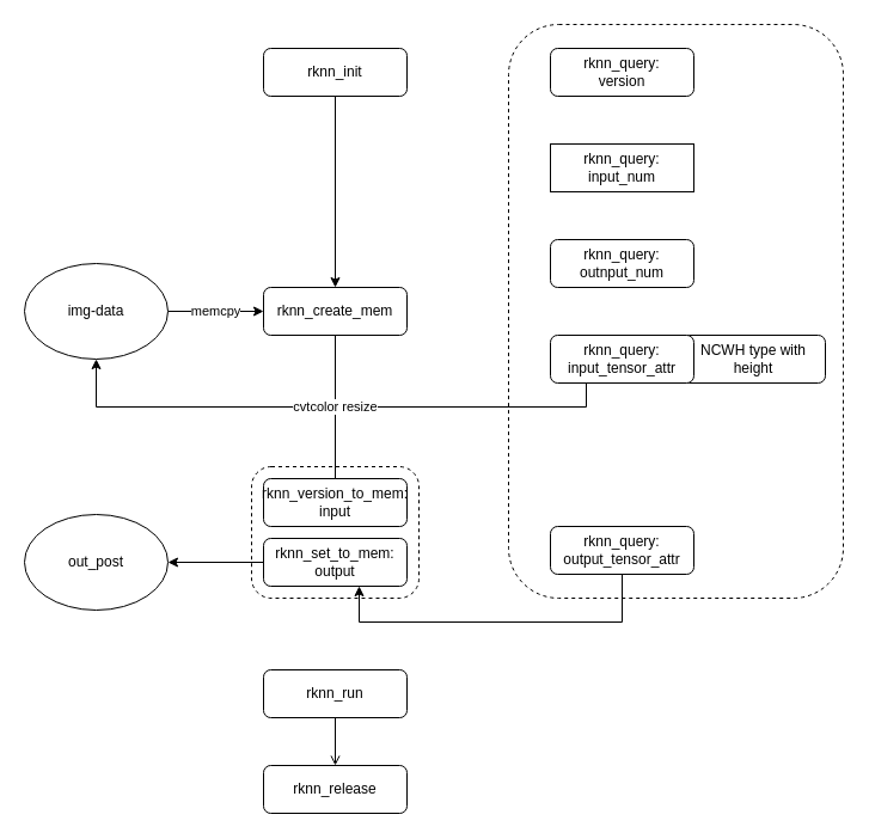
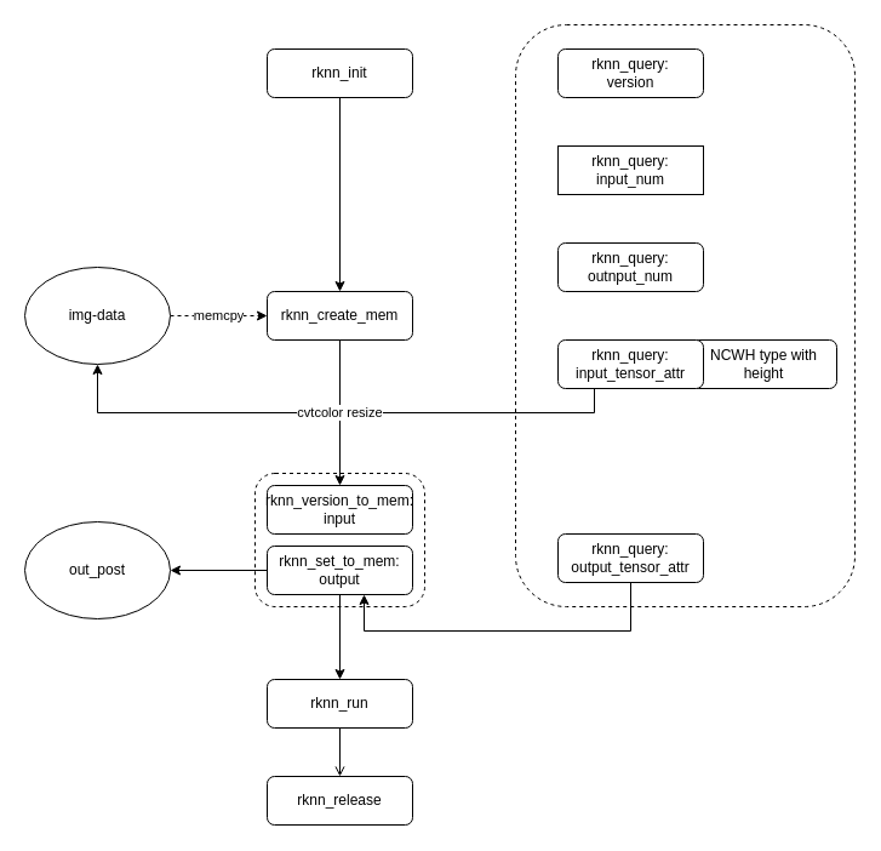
- <mxCell id="10" value="&lt;span style=&quot;color: rgb(0, 0, 0); font-family: Helvetica; font-size: 11px; font-style: normal; font-variant-ligatures: normal; font-variant-caps: normal; font-weight: 400; letter-spacing: normal; orphans: 2; text-align: center; text-indent: 0px; text-transform: none; widows: 2; word-spacing: 0px; -webkit-text-stroke-width: 0px; background-color: rgb(255, 255, 255); text-decoration-thickness: initial; text-decoration-style: initial; text-decoration-color: initial; float: none; display: inline !important;&quot;&gt;memcpy&lt;/span&gt;" style="edgeStyle=orthogonalEdgeStyle;rounded=0;orthogonalLoop=1;jettySize=auto;html=1;" edge="1" parent="1" source="12" target="7"><mxGeometry relative="1" as="geometry" /></mxCell>
+ <mxCell id="10" value="&lt;span style=&quot;color: rgb(0, 0, 0); font-family: Helvetica; font-size: 11px; font-style: normal; font-variant-ligatures: normal; font-variant-caps: normal; font-weight: 400; letter-spacing: normal; orphans: 2; text-align: center; text-indent: 0px; text-transform: none; widows: 2; word-spacing: 0px; -webkit-text-stroke-width: 0px; background-color: rgb(255, 255, 255); text-decoration-thickness: initial; text-decoration-style: initial; text-decoration-color: initial; float: none; display: inline !important;&quot;&gt;memcpy&lt;/span&gt;" style="edgeStyle=orthogonalEdgeStyle;rounded=0;orthogonalLoop=1;jettySize=auto;html=1;dashed=1;" edge="1" parent="1" source="12" target="7"><mxGeometry relative="1" as="geometry" /></mxCell>
- <mxCell id="6" style="edgeStyle=orthogonalEdgeStyle;rounded=0;orthogonalLoop=1;jettySize=auto;html=1;entryX=0.5;entryY=0;entryDx=0;entryDy=0;endArrow=none;" edge="1" parent="1" source="7" target="18"><mxGeometry relative="1" as="geometry"><mxPoint x="280" y="390" as="targetPoint" /></mxGeometry></mxCell>
+ <mxCell id="6" style="edgeStyle=orthogonalEdgeStyle;rounded=0;orthogonalLoop=1;jettySize=auto;html=1;entryX=0.5;entryY=0;entryDx=0;entryDy=0;" edge="1" parent="1" source="7" target="18"><mxGeometry relative="1" as="geometry"><mxPoint x="280" y="390" as="targetPoint" /></mxGeometry></mxCell>
+ <mxCell id="19" style="edgeStyle=orthogonalEdgeStyle;rounded=0;orthogonalLoop=1;jettySize=auto;html=1;entryX=0.5;entryY=0;entryDx=0;entryDy=0;" edge="1" parent="1" source="21" target="22"><mxGeometry relative="1" as="geometry" /></mxCell>
